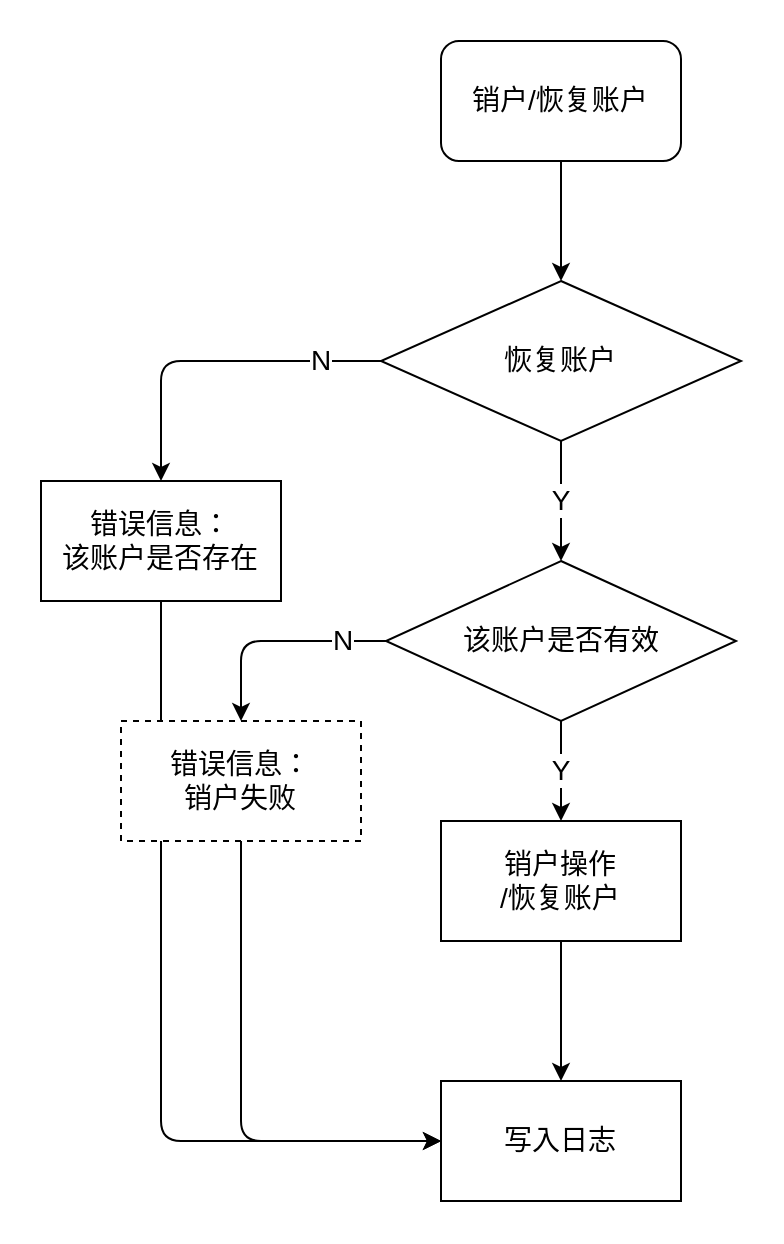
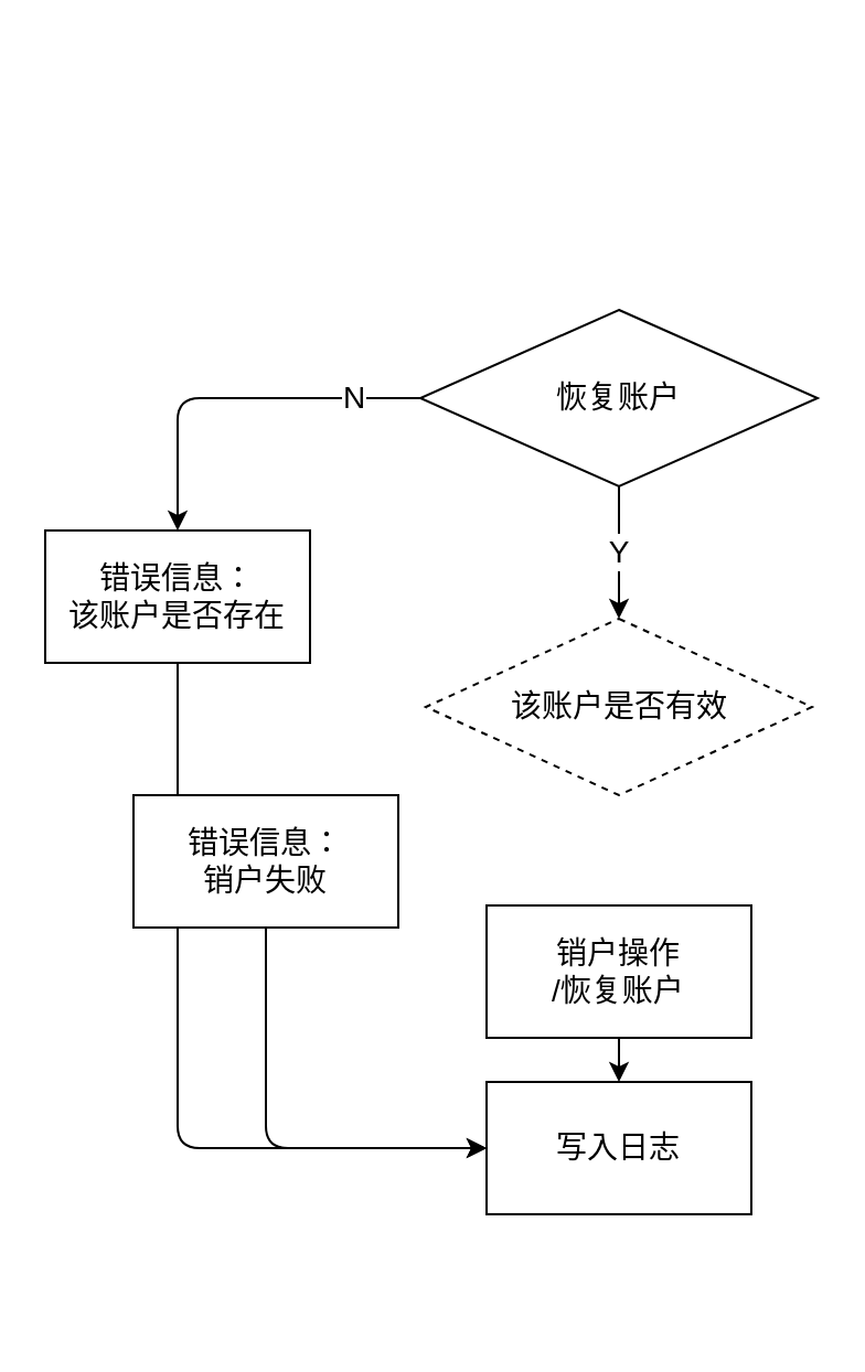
- <mxCell id="3" value="销户/恢复账户" style="rounded=1;whiteSpace=wrap;html=1;fontSize=14;" parent="1" vertex="1"><mxGeometry x="220" y="20" width="120" height="60" as="geometry" /></mxCell>
- <mxCell id="2" style="edgeStyle=orthogonalEdgeStyle;html=1;exitX=0.5;exitY=1;exitDx=0;exitDy=0;fontSize=14;" parent="1" source="3" target="6" edge="1"><mxGeometry relative="1" as="geometry" /></mxCell>
- <mxCell id="8" value="N" style="edgeStyle=orthogonalEdgeStyle;html=1;exitX=0;exitY=0.5;exitDx=0;exitDy=0;entryX=0.5;entryY=0;entryDx=0;entryDy=0;fontSize=14;" parent="1" source="9" target="16" edge="1"><mxGeometry x="-0.6" relative="1" as="geometry"><mxPoint x="1" as="offset" /></mxGeometry></mxCell>
- <mxCell id="9" value="该账户是否有效" style="rhombus;whiteSpace=wrap;html=1;fontSize=14;" parent="1" vertex="1"><mxGeometry x="192.5" y="280" width="175" height="80" as="geometry" /></mxCell>
+ <mxCell id="9" value="该账户是否有效" style="rhombus;whiteSpace=wrap;html=1;fontSize=14;dashed=1;" parent="1" vertex="1"><mxGeometry x="192.5" y="280" width="175" height="80" as="geometry" /></mxCell>
- <mxCell id="16" value="错误信息：&lt;br&gt;销户失败" style="rounded=0;whiteSpace=wrap;html=1;fontSize=14;dashed=1;" parent="1" vertex="1"><mxGeometry x="60" y="360" width="120" height="60" as="geometry" /></mxCell>
+ <mxCell id="16" value="错误信息：&lt;br&gt;销户失败" style="rounded=0;whiteSpace=wrap;html=1;fontSize=14;" parent="1" vertex="1"><mxGeometry x="60" y="360" width="120" height="60" as="geometry" /></mxCell>
- <mxCell id="7" value="Y" style="edgeStyle=orthogonalEdgeStyle;html=1;exitX=0.5;exitY=1;exitDx=0;exitDy=0;fontSize=14;" parent="1" source="9" target="11" edge="1"><mxGeometry relative="1" as="geometry" /></mxCell>
- <mxCell id="12" value="写入日志" style="rounded=0;whiteSpace=wrap;html=1;fontSize=14;" parent="1" vertex="1"><mxGeometry x="220" y="540" width="120" height="60" as="geometry" /></mxCell>
+ <mxCell id="12" value="写入日志" style="rounded=0;whiteSpace=wrap;html=1;fontSize=14;" parent="1" vertex="1"><mxGeometry x="220" y="490" width="120" height="60" as="geometry" /></mxCell>
